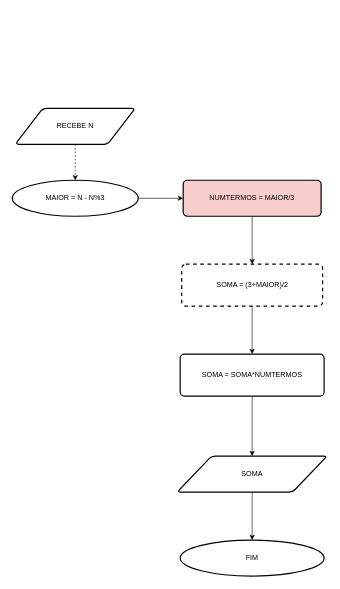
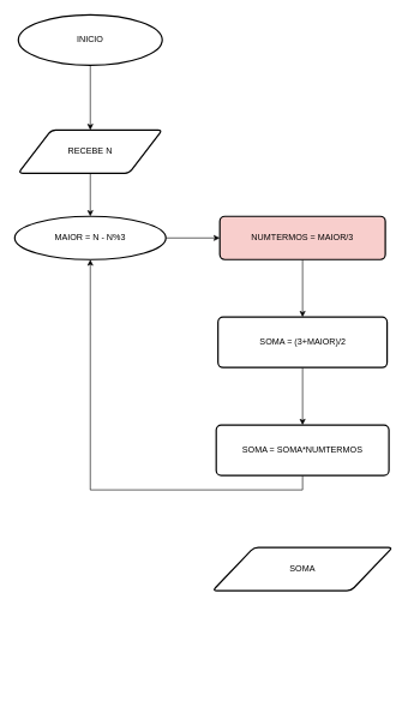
+ <mxCell id="3" value="INICIO" style="strokeWidth=2;html=1;shape=mxgraph.flowchart.start_1;whiteSpace=wrap;" vertex="1" parent="1"><mxGeometry x="25" y="20" width="200" height="70" as="geometry" /></mxCell>
+ <mxCell id="2" style="edgeStyle=orthogonalEdgeStyle;rounded=0;orthogonalLoop=1;jettySize=auto;html=1;exitX=0.5;exitY=1;exitDx=0;exitDy=0;exitPerimeter=0;" edge="1" parent="1" source="3" target="5"><mxGeometry relative="1" as="geometry" /></mxCell>
- <mxCell id="4" style="edgeStyle=orthogonalEdgeStyle;rounded=0;orthogonalLoop=1;jettySize=auto;html=1;exitX=0.5;exitY=1;exitDx=0;exitDy=0;dashed=1;" edge="1" parent="1" source="5" target="7"><mxGeometry relative="1" as="geometry" /></mxCell>
+ <mxCell id="4" style="edgeStyle=orthogonalEdgeStyle;rounded=0;orthogonalLoop=1;jettySize=auto;html=1;exitX=0.5;exitY=1;exitDx=0;exitDy=0;" edge="1" parent="1" source="5" target="7"><mxGeometry relative="1" as="geometry" /></mxCell>
- <mxCell id="11" value="SOMA = (3+MAIOR)/2" style="rounded=1;whiteSpace=wrap;html=1;absoluteArcSize=1;arcSize=14;strokeWidth=2;dashed=1;" vertex="1" parent="1"><mxGeometry x="302.5" y="440" width="235" height="70" as="geometry" /></mxCell>
+ <mxCell id="11" value="SOMA = (3+MAIOR)/2" style="rounded=1;whiteSpace=wrap;html=1;absoluteArcSize=1;arcSize=14;strokeWidth=2;" vertex="1" parent="1"><mxGeometry x="302.5" y="440" width="235" height="70" as="geometry" /></mxCell>
- <mxCell id="12" style="edgeStyle=orthogonalEdgeStyle;rounded=0;orthogonalLoop=1;jettySize=auto;html=1;exitX=0.5;exitY=1;exitDx=0;exitDy=0;" edge="1" parent="1" source="13" target="15"><mxGeometry relative="1" as="geometry" /></mxCell>
+ <mxCell id="12" style="edgeStyle=orthogonalEdgeStyle;rounded=0;orthogonalLoop=1;jettySize=auto;html=1;exitX=0.5;exitY=1;exitDx=0;exitDy=0;" edge="1" parent="1" source="13" target="7"><mxGeometry relative="1" as="geometry" /></mxCell>
- <mxCell id="14" style="edgeStyle=orthogonalEdgeStyle;rounded=0;orthogonalLoop=1;jettySize=auto;html=1;exitX=0.5;exitY=1;exitDx=0;exitDy=0;entryX=0.5;entryY=0;entryDx=0;entryDy=0;entryPerimeter=0;" edge="1" parent="1" source="15" target="16"><mxGeometry relative="1" as="geometry" /></mxCell>
- <mxCell id="16" value="FIM" style="strokeWidth=2;html=1;shape=mxgraph.flowchart.start_1;whiteSpace=wrap;" vertex="1" parent="1"><mxGeometry x="300" y="900" width="240" height="60" as="geometry" /></mxCell>
